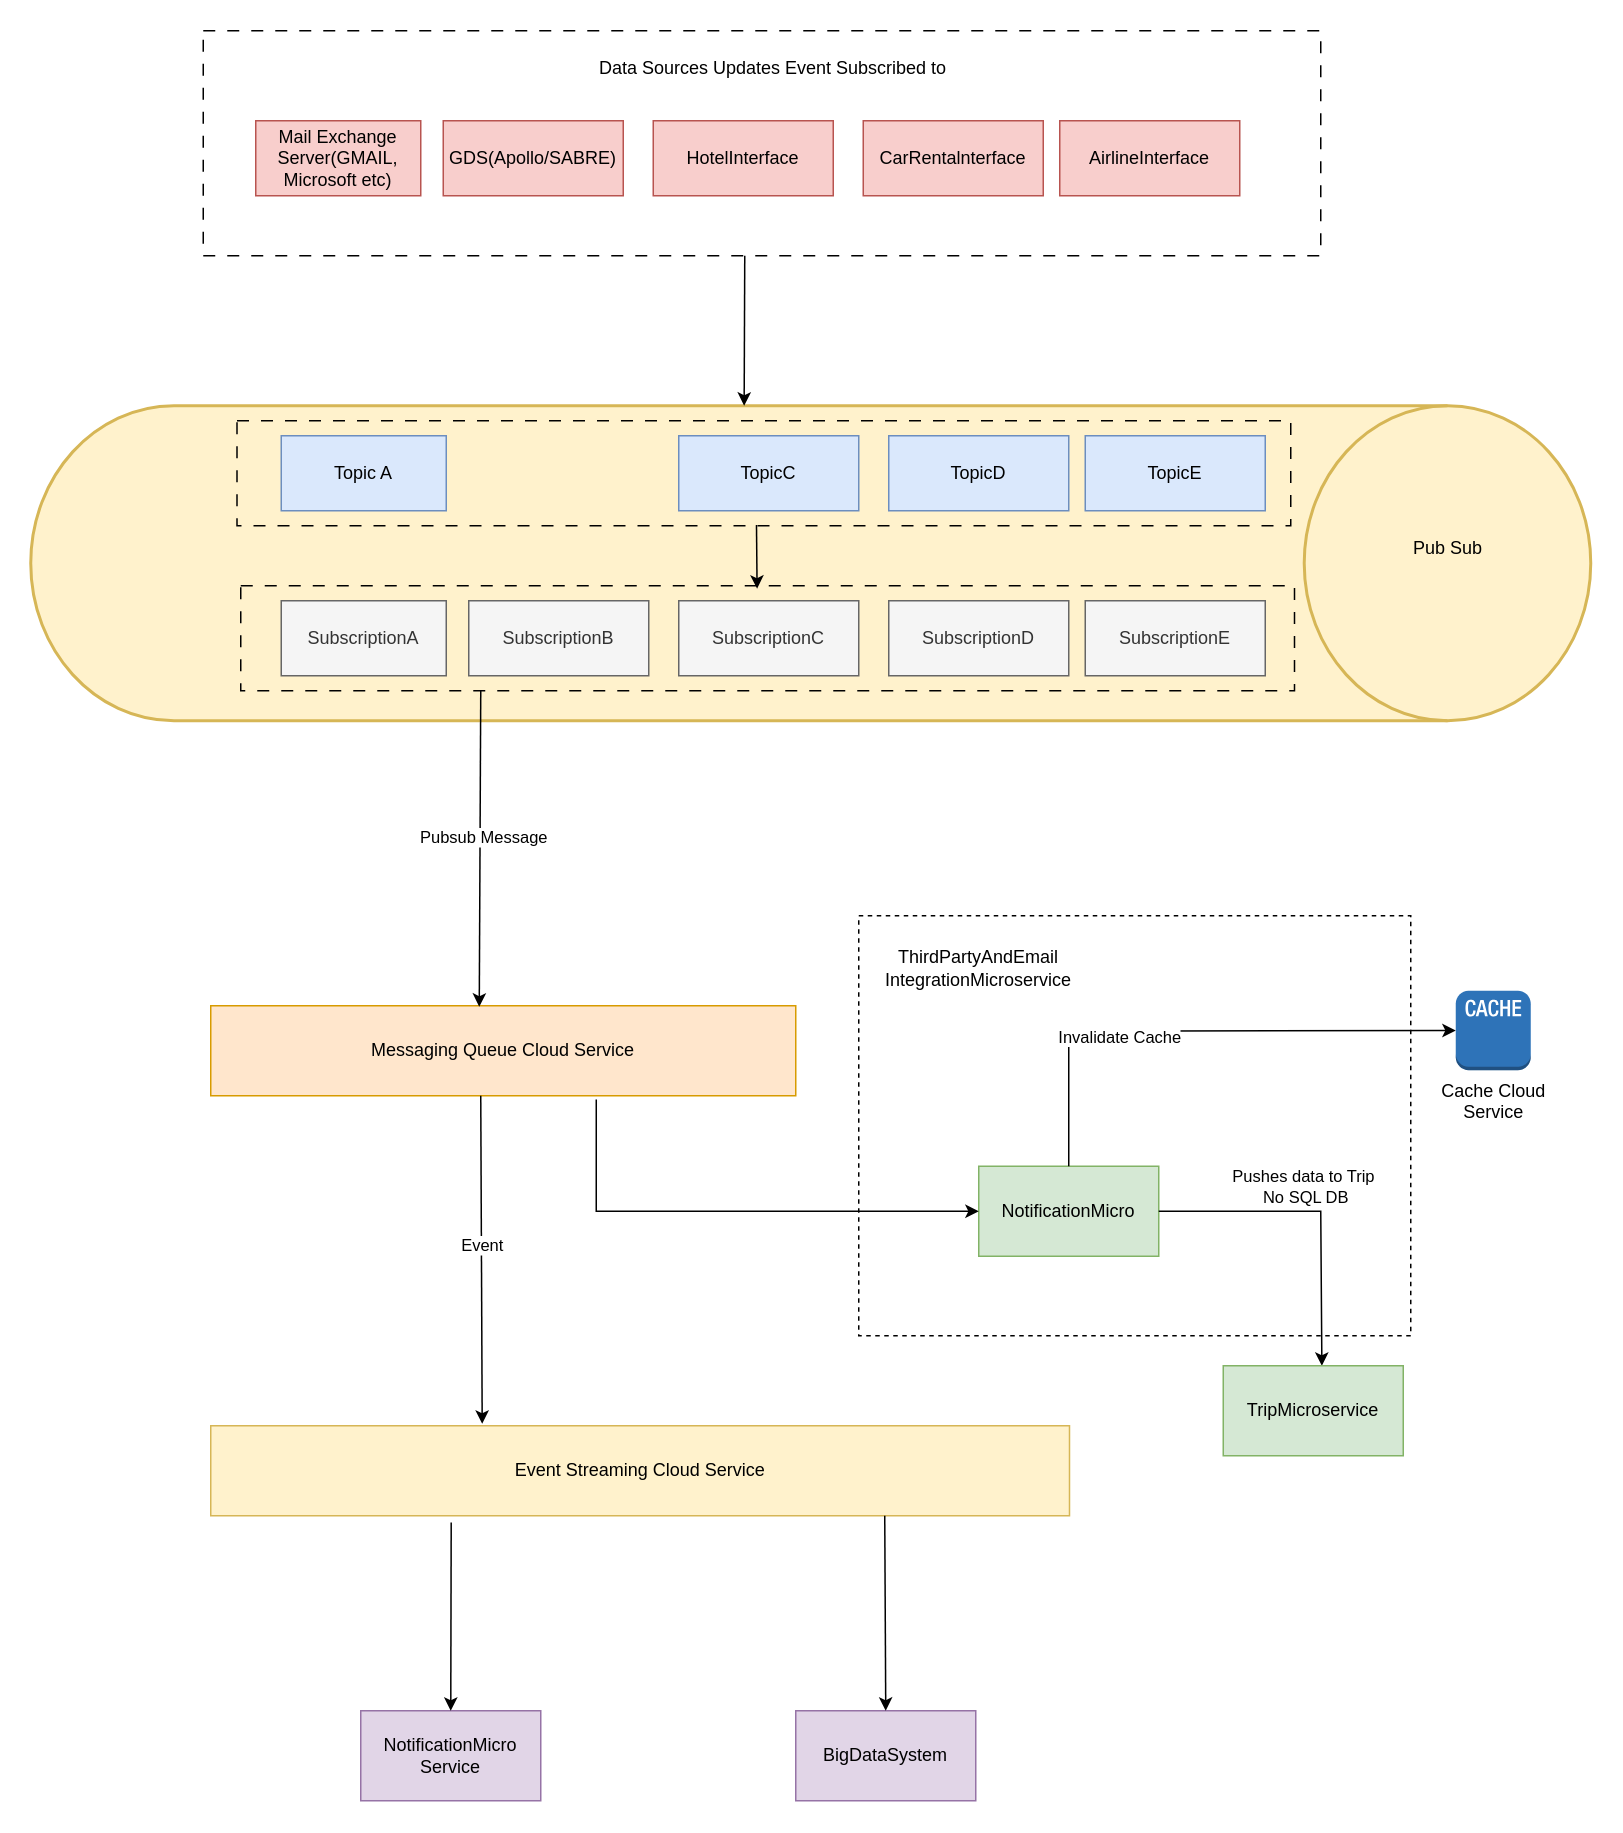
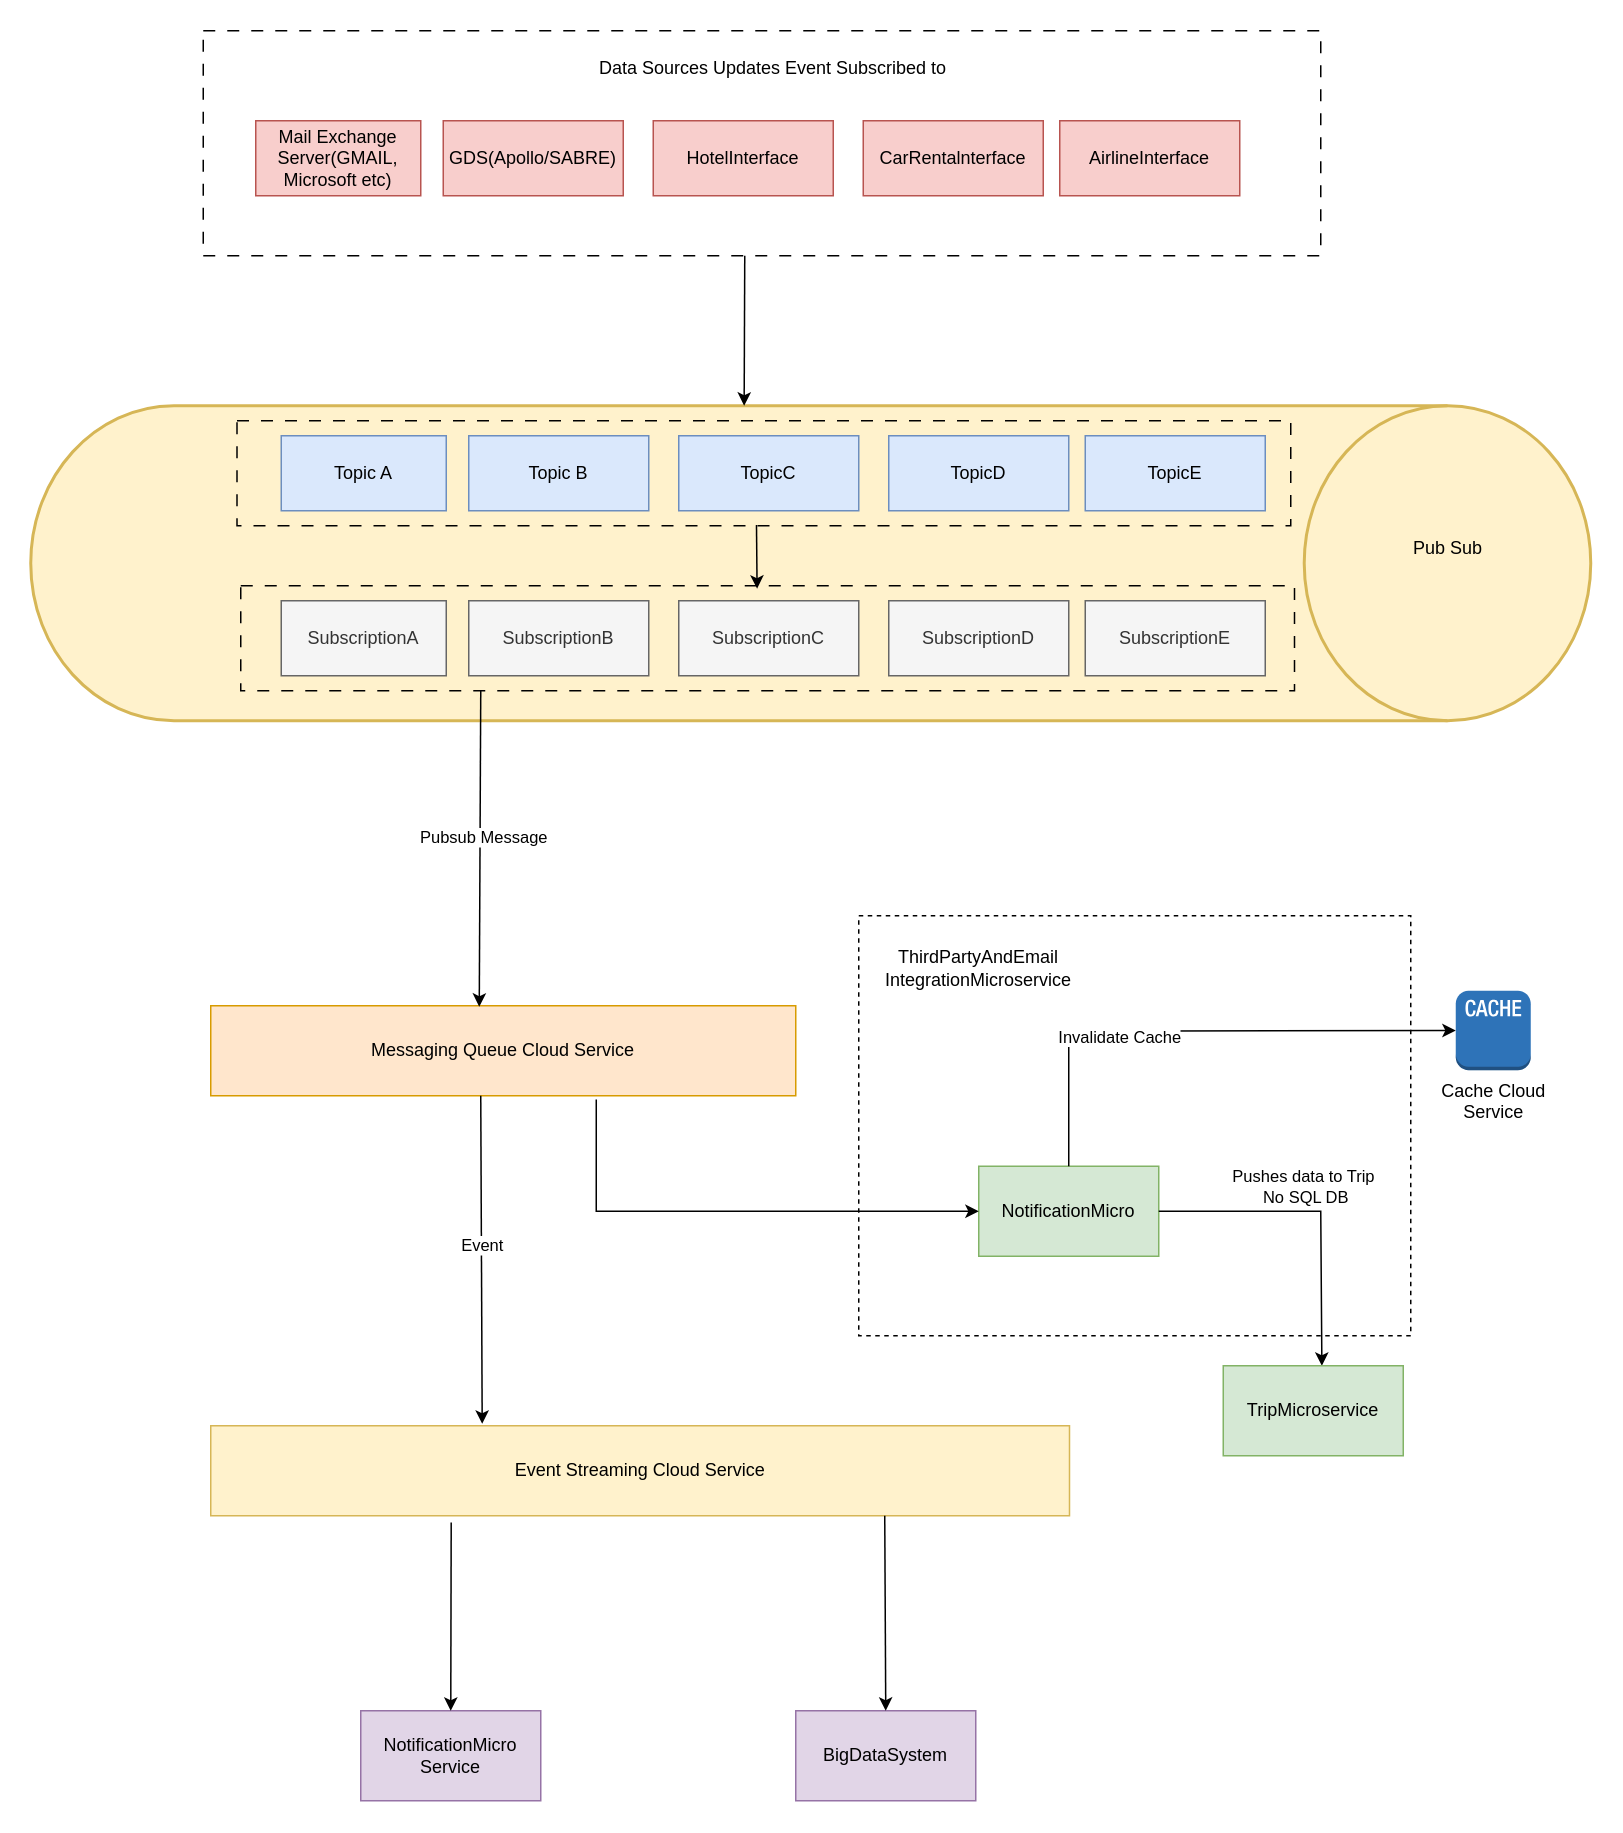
+ <mxCell id="19" value="Topic B" style="rounded=0;whiteSpace=wrap;html=1;fillColor=#dae8fc;strokeColor=#6c8ebf;" vertex="1" parent="1"><mxGeometry x="312" y="290" width="120" height="50" as="geometry" /></mxCell>
